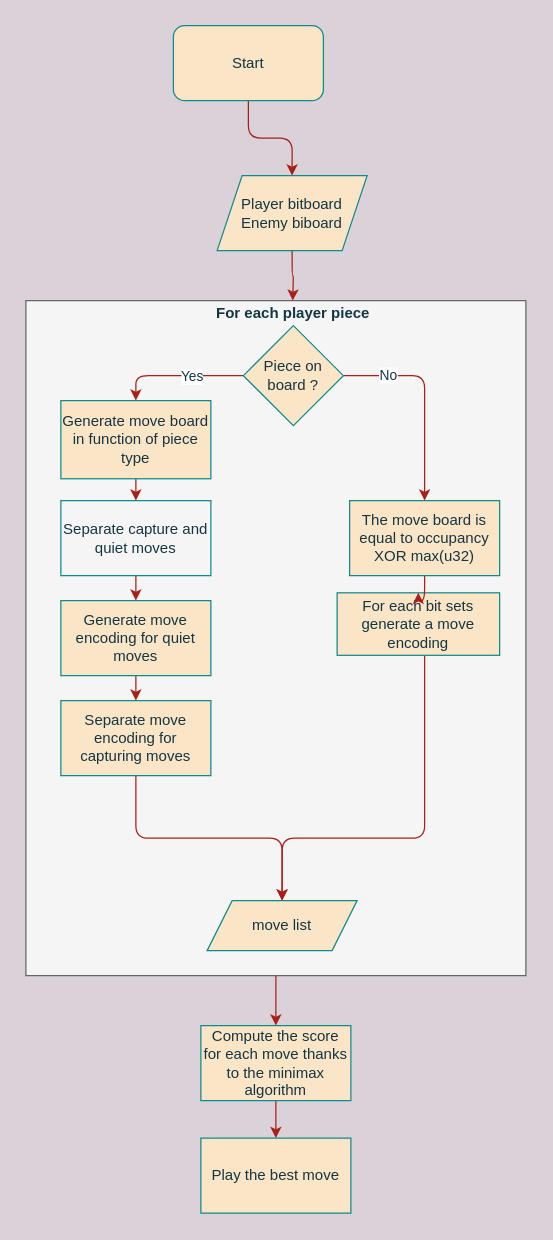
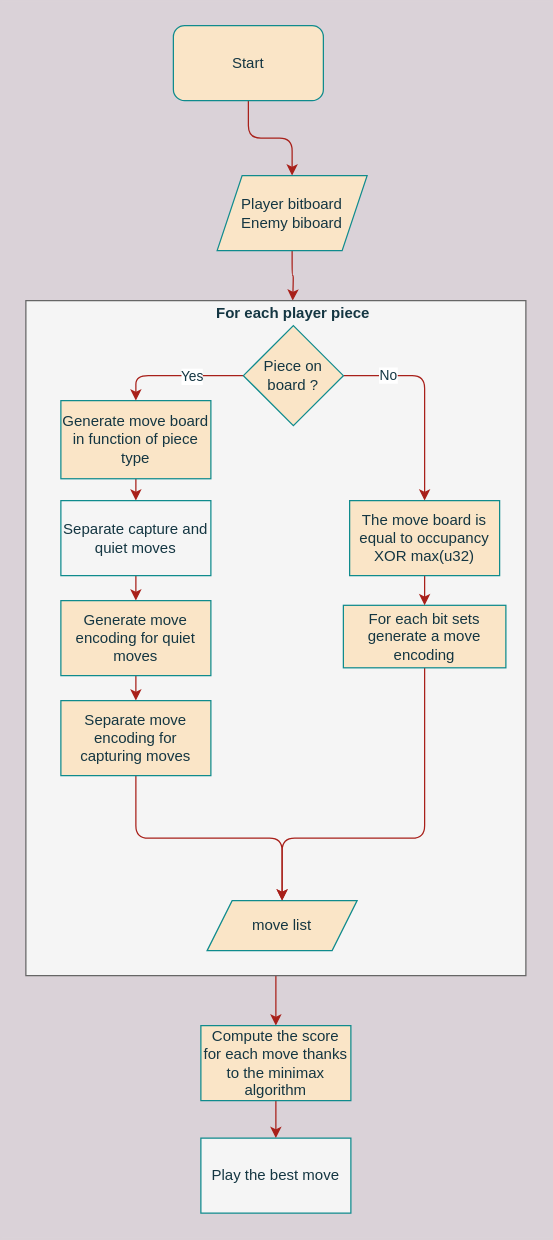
- <mxCell id="14" value="&lt;div&gt;For each bit sets generate a move encoding&lt;/div&gt;" style="rounded=0;whiteSpace=wrap;html=1;sketch=0;strokeColor=#0F8B8D;fillColor=#FAE5C7;fontColor=#143642;" vertex="1" parent="1"><mxGeometry x="269" y="473.75" width="130" height="50" as="geometry" /></mxCell>
+ <mxCell id="14" value="&lt;div&gt;For each bit sets generate a move encoding&lt;/div&gt;" style="rounded=0;whiteSpace=wrap;html=1;sketch=0;strokeColor=#0F8B8D;fillColor=#FAE5C7;fontColor=#143642;" vertex="1" parent="1"><mxGeometry x="274" y="483.75" width="130" height="50" as="geometry" /></mxCell>
- <mxCell id="29" value="Play the best move" style="rounded=0;whiteSpace=wrap;html=1;sketch=0;strokeColor=#0F8B8D;fillColor=#FAE5C7;fontColor=#143642;" vertex="1" parent="1"><mxGeometry x="160" y="910" width="120" height="60" as="geometry" /></mxCell>
+ <mxCell id="29" value="Play the best move" style="rounded=0;whiteSpace=wrap;html=1;sketch=0;strokeColor=#0F8B8D;fillColor=#f5f5f5;fontColor=#143642;" vertex="1" parent="1"><mxGeometry x="160" y="910" width="120" height="60" as="geometry" /></mxCell>
